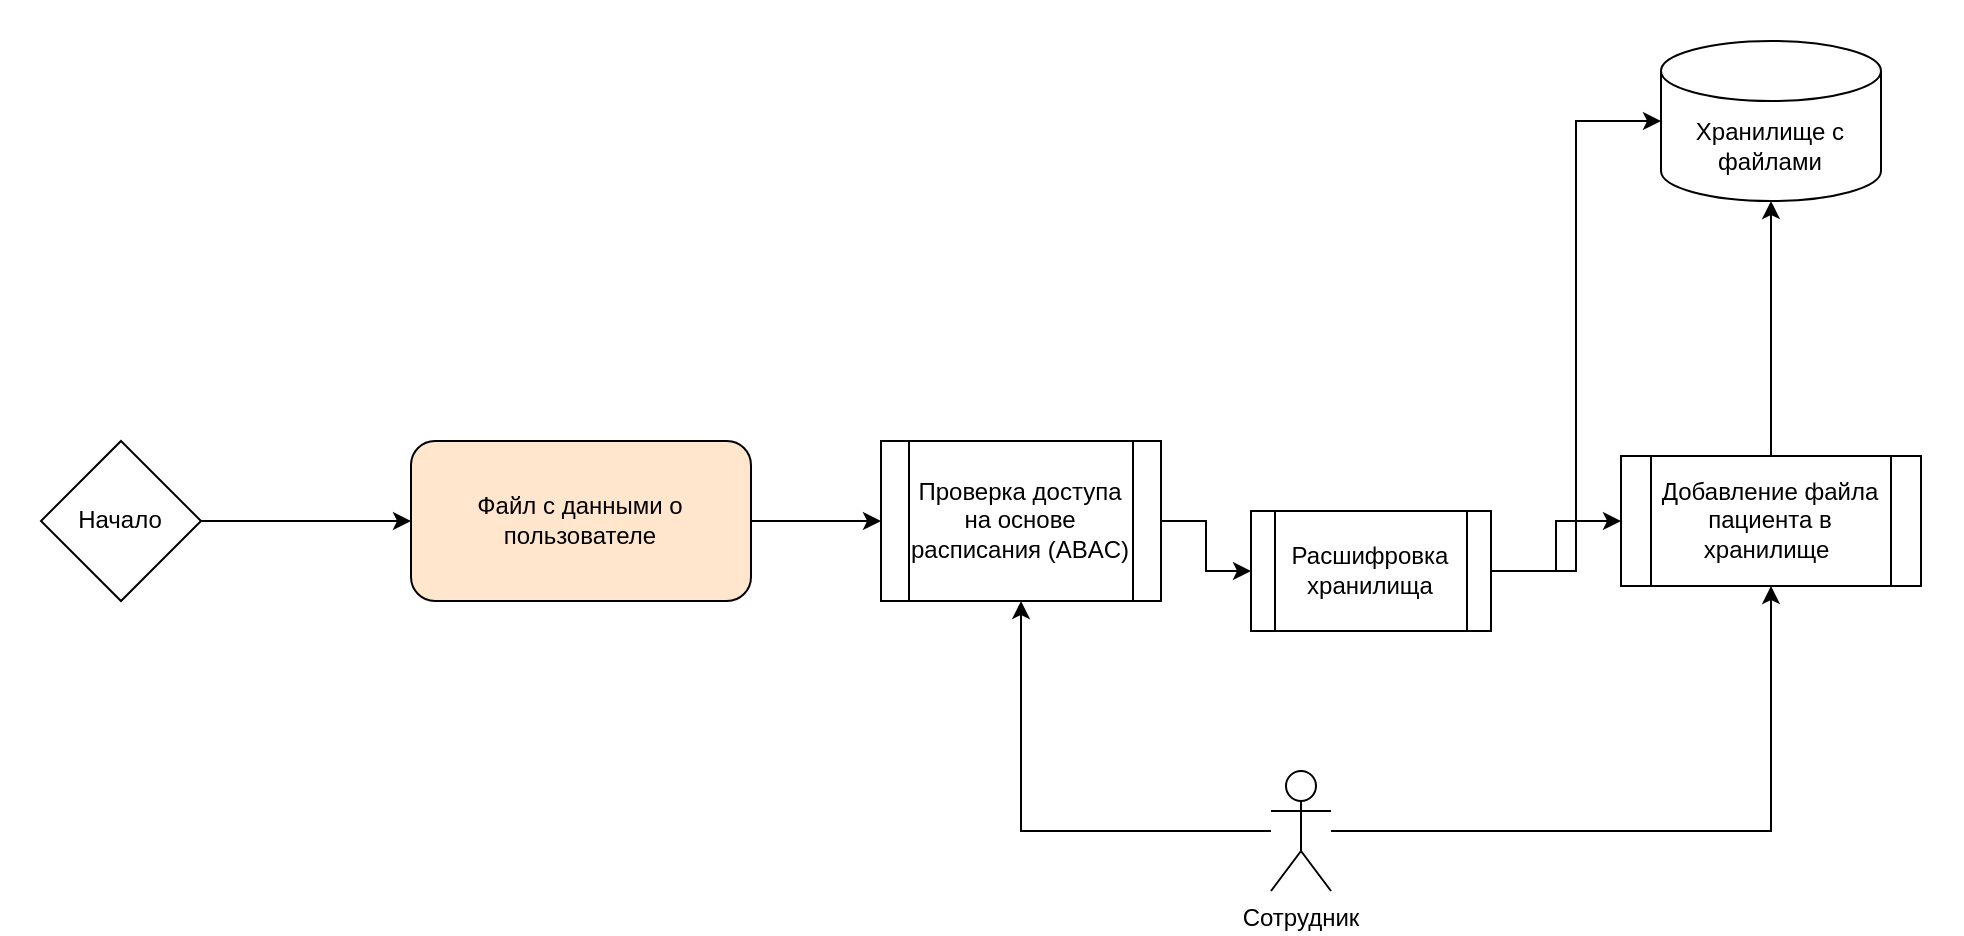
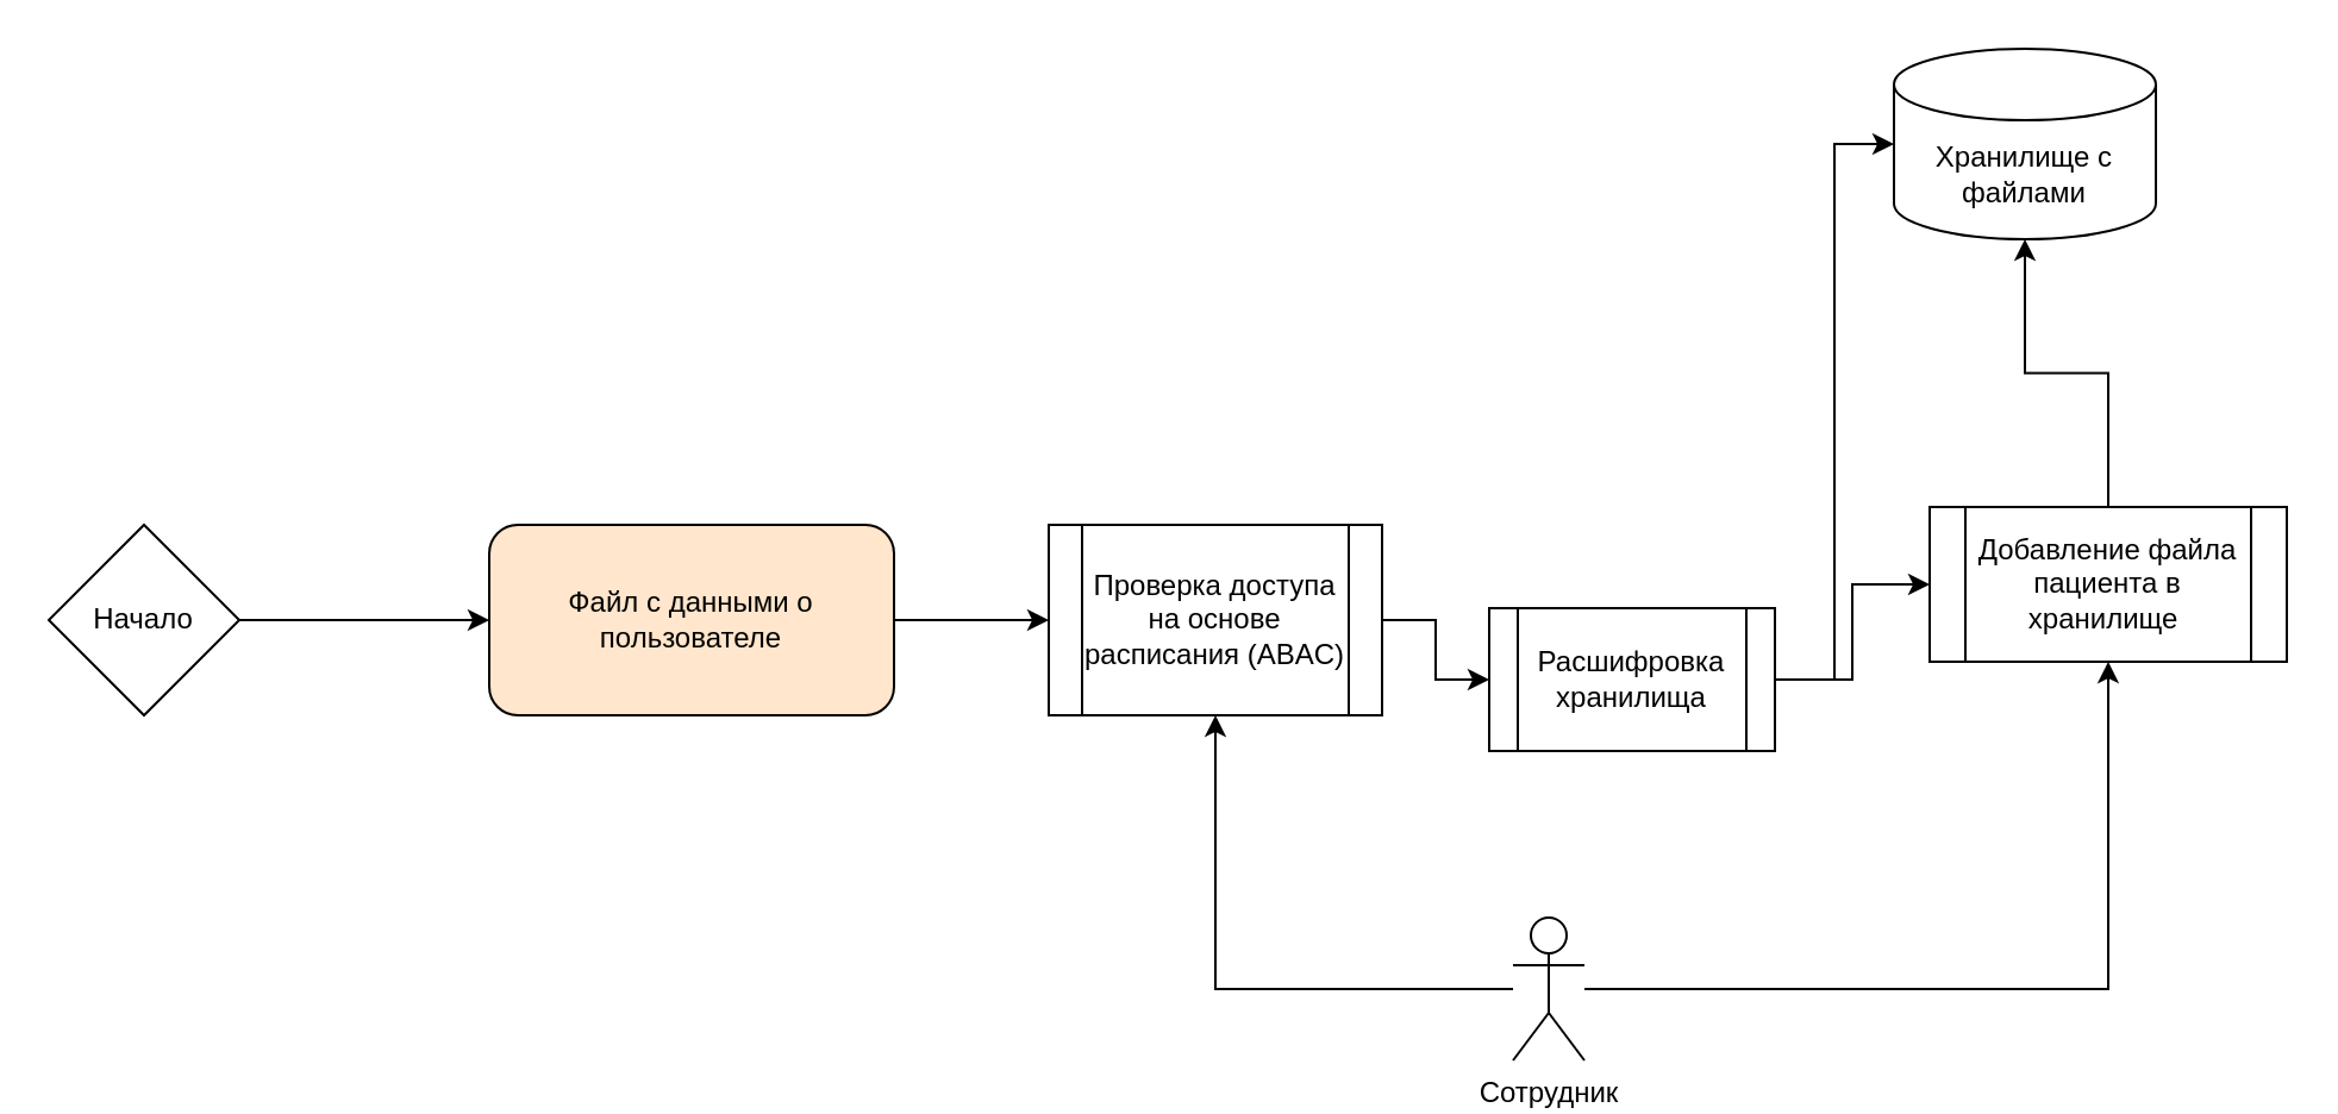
- <mxCell id="8" value="Хранилище с файлами" style="shape=cylinder3;whiteSpace=wrap;html=1;boundedLbl=1;backgroundOutline=1;size=15;" vertex="1" parent="1"><mxGeometry x="830" y="20" width="110" height="80" as="geometry" /></mxCell>
+ <mxCell id="8" value="Хранилище с файлами" style="shape=cylinder3;whiteSpace=wrap;html=1;boundedLbl=1;backgroundOutline=1;size=15;" vertex="1" parent="1"><mxGeometry x="795" y="20" width="110" height="80" as="geometry" /></mxCell>
- <mxCell id="7" value="Добавление файла пациента в хранилище&amp;nbsp;" style="shape=process;whiteSpace=wrap;html=1;backgroundOutline=1;" vertex="1" parent="1"><mxGeometry x="810" y="227.5" width="150" height="65" as="geometry" /></mxCell>
+ <mxCell id="7" value="Добавление файла пациента в хранилище&amp;nbsp;" style="shape=process;whiteSpace=wrap;html=1;backgroundOutline=1;" vertex="1" parent="1"><mxGeometry x="810" y="212.5" width="150" height="65" as="geometry" /></mxCell>
